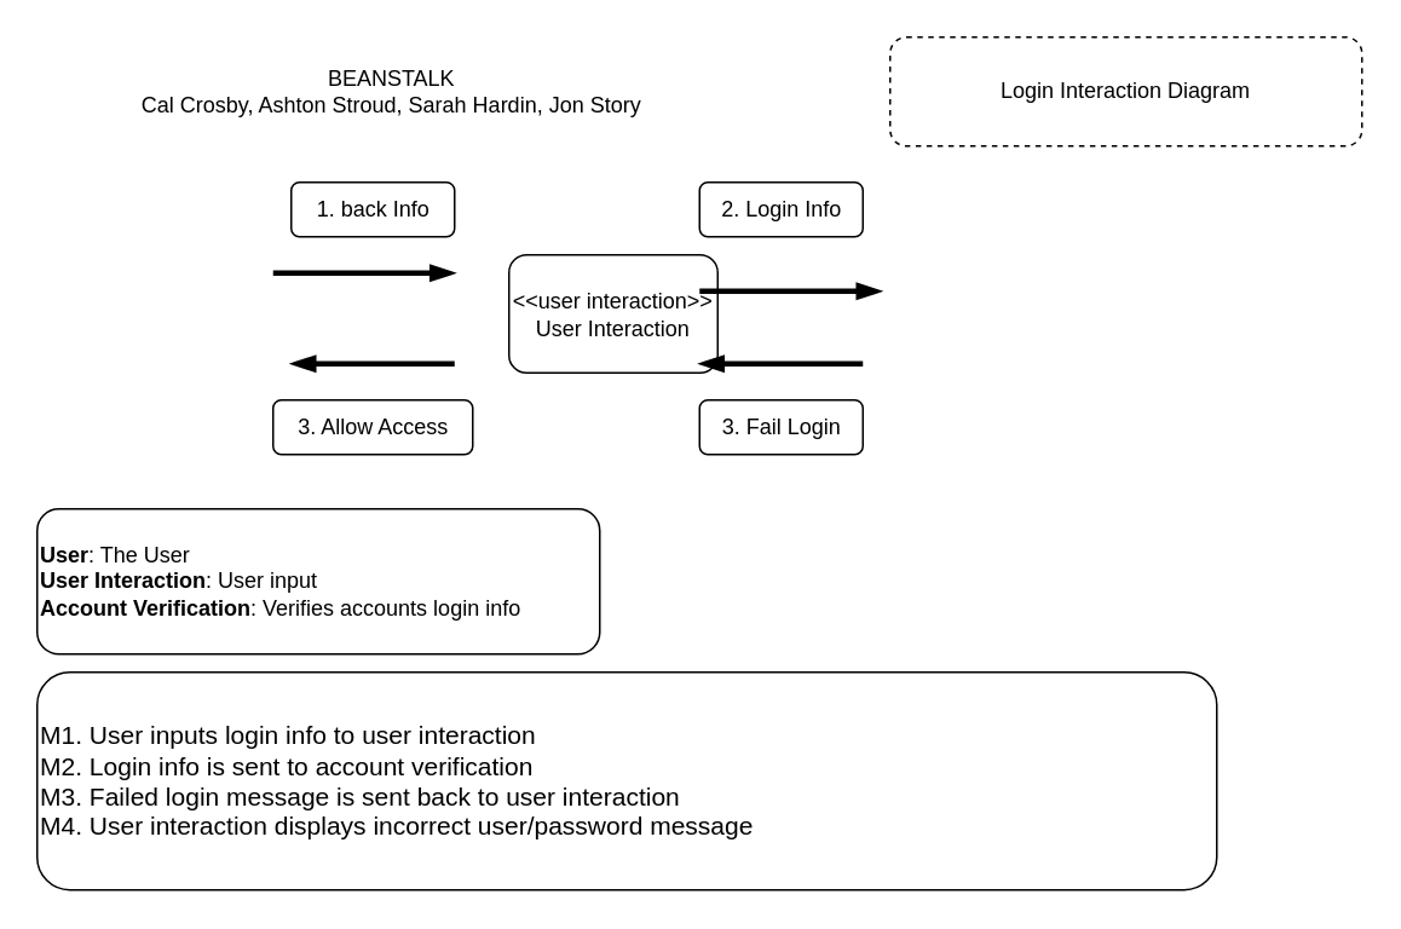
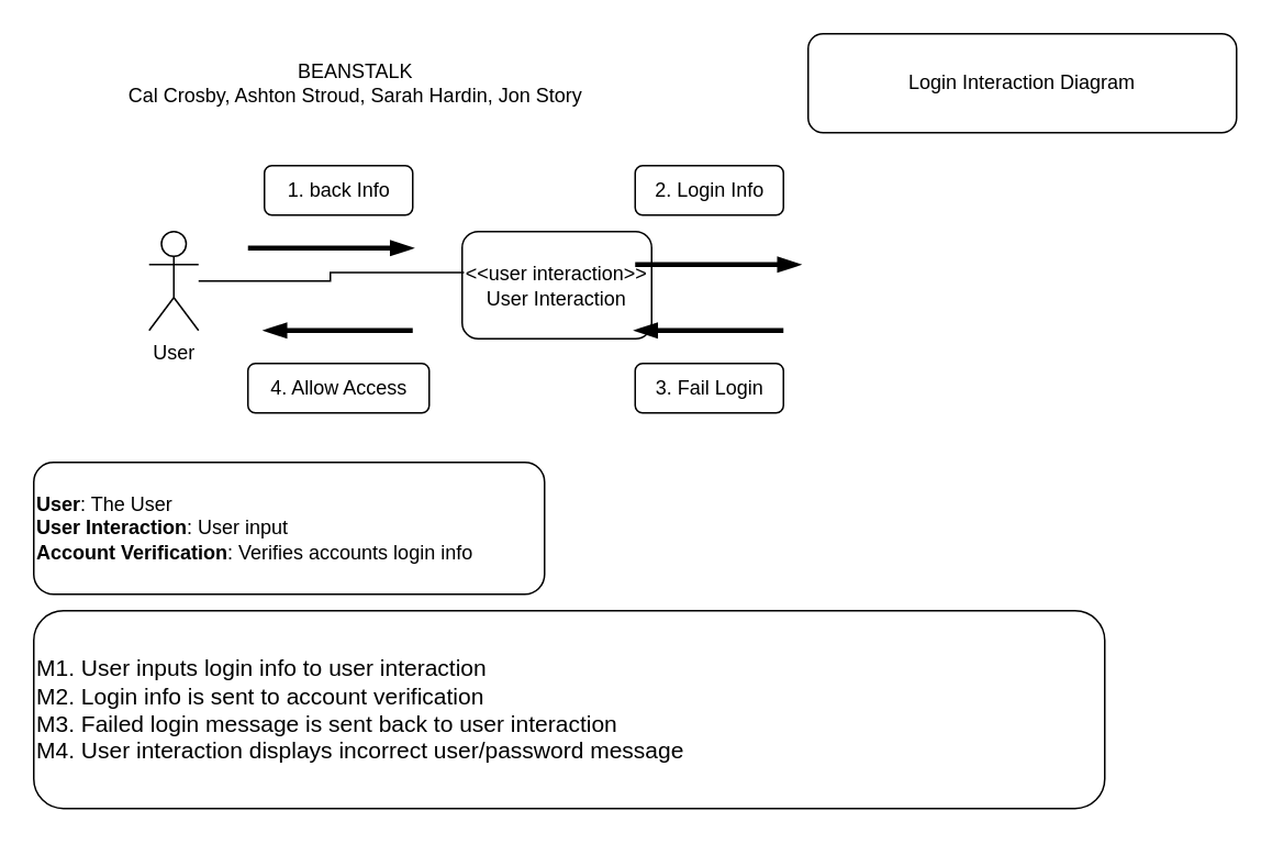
- <mxCell id="2" value="Login Interaction Diagram" style="rounded=1;whiteSpace=wrap;html=1;dashed=1;" parent="1" vertex="1"><mxGeometry x="490" y="20" width="260" height="60" as="geometry" /></mxCell>
+ <mxCell id="2" value="Login Interaction Diagram" style="rounded=1;whiteSpace=wrap;html=1;" parent="1" vertex="1"><mxGeometry x="490" y="20" width="260" height="60" as="geometry" /></mxCell>
+ <mxCell id="7" style="edgeStyle=orthogonalEdgeStyle;rounded=0;orthogonalLoop=1;jettySize=auto;html=1;entryX=0.01;entryY=0.383;entryDx=0;entryDy=0;entryPerimeter=0;endArrow=none;endFill=0;" parent="1" source="5" target="6" edge="1"><mxGeometry relative="1" as="geometry" /></mxCell>
+ <mxCell id="5" value="User" style="shape=umlActor;verticalLabelPosition=bottom;verticalAlign=top;html=1;outlineConnect=0;" parent="1" vertex="1"><mxGeometry x="90" y="140" width="30" height="60" as="geometry" /></mxCell>
- <mxCell id="15" value="3. Allow Access" style="text;html=1;align=center;verticalAlign=middle;resizable=0;points=[];autosize=1;strokeColor=default;fillColor=none;rounded=1;" parent="1" vertex="1"><mxGeometry x="150" y="220" width="110" height="30" as="geometry" /></mxCell>
+ <mxCell id="15" value="4. Allow Access" style="text;html=1;align=center;verticalAlign=middle;resizable=0;points=[];autosize=1;strokeColor=default;fillColor=none;rounded=1;" parent="1" vertex="1"><mxGeometry x="150" y="220" width="110" height="30" as="geometry" /></mxCell>
